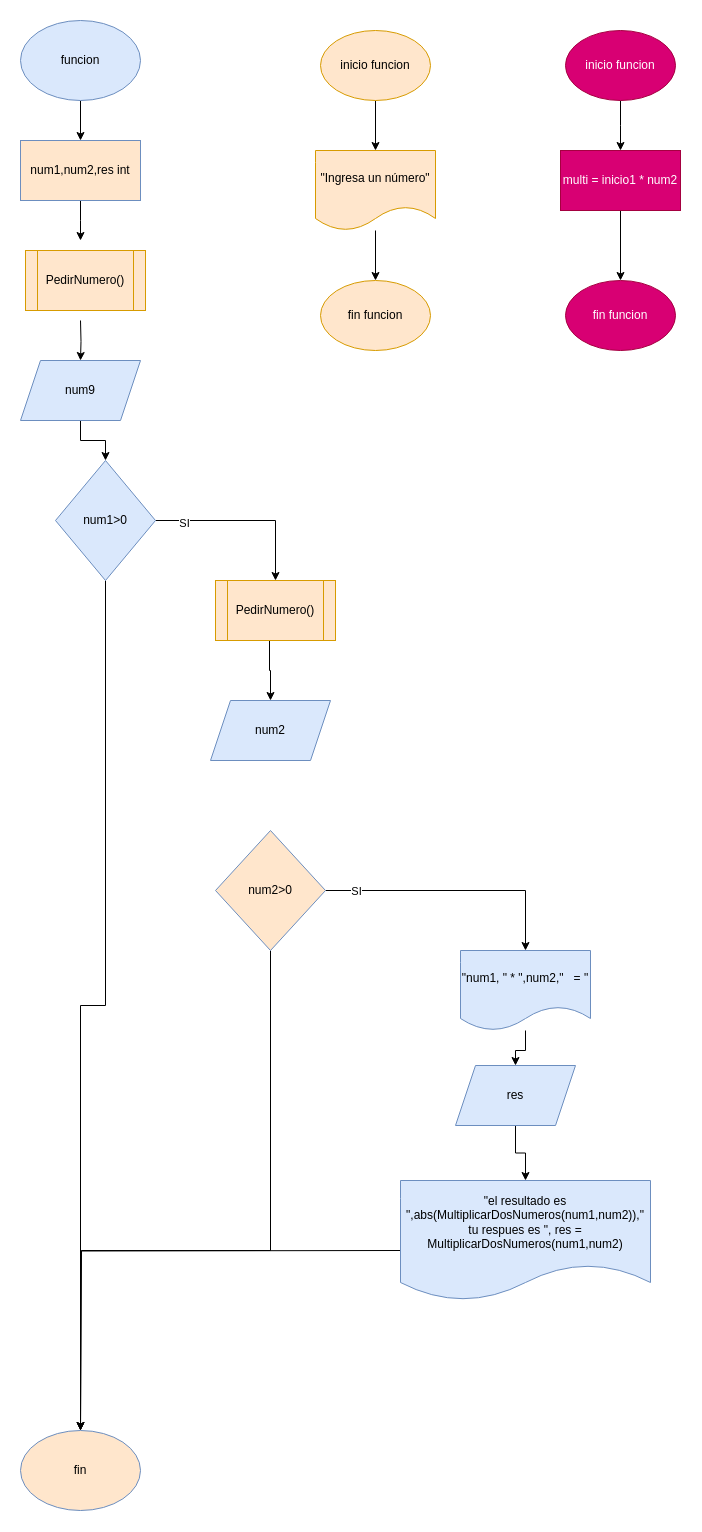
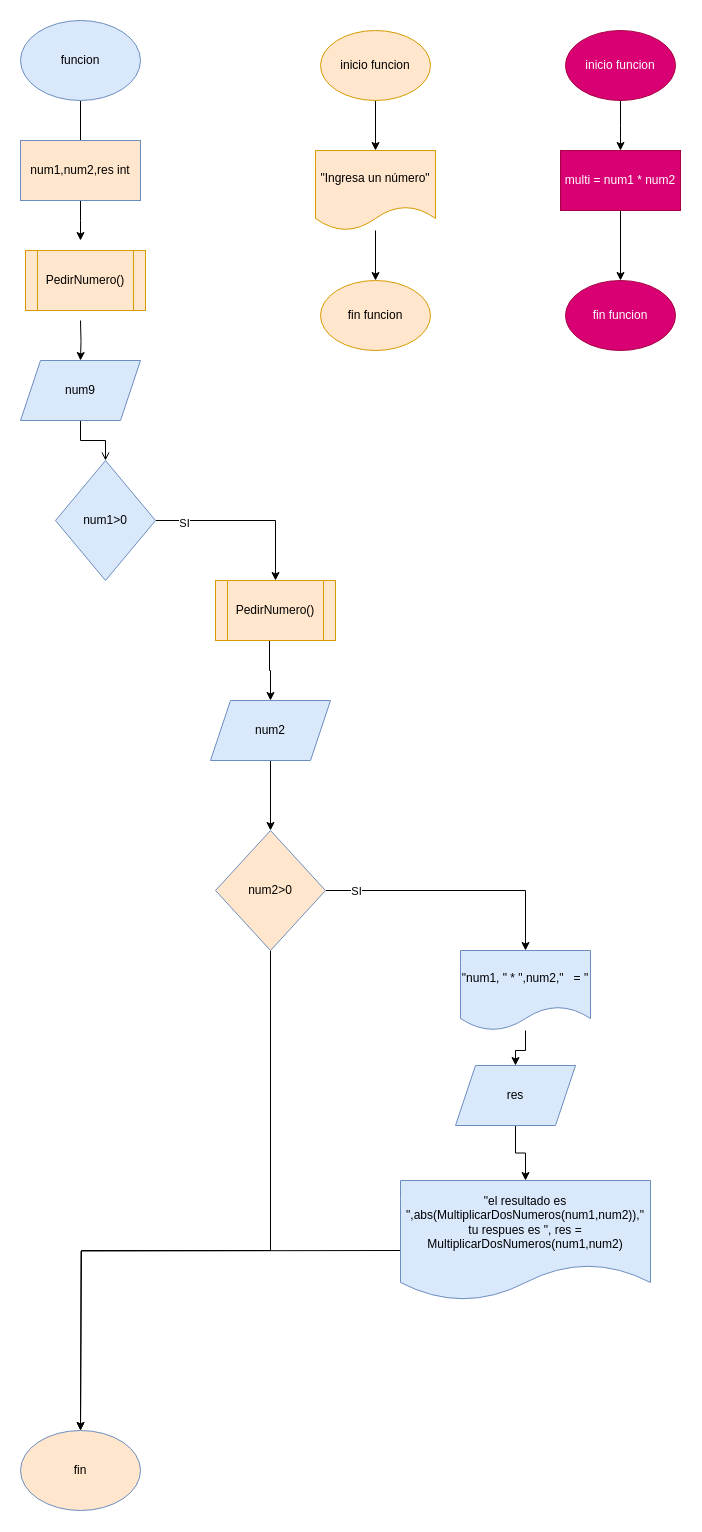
- <mxCell id="2" value="" style="edgeStyle=orthogonalEdgeStyle;rounded=0;orthogonalLoop=1;jettySize=auto;html=1;" edge="1" parent="1" source="3" target="5"><mxGeometry relative="1" as="geometry" /></mxCell>
+ <mxCell id="2" value="" style="edgeStyle=orthogonalEdgeStyle;rounded=0;orthogonalLoop=1;jettySize=auto;html=1;endArrow=none;" edge="1" parent="1" source="3" target="5"><mxGeometry relative="1" as="geometry" /></mxCell>
- <mxCell id="28" value="multi = inicio1 * num2" style="rounded=0;whiteSpace=wrap;html=1;fillColor=#d80073;fontColor=#ffffff;strokeColor=#A50040;" vertex="1" parent="1"><mxGeometry x="560" y="150" width="120" height="60" as="geometry" /></mxCell>
+ <mxCell id="28" value="multi = num1 * num2" style="rounded=0;whiteSpace=wrap;html=1;fillColor=#d80073;fontColor=#ffffff;strokeColor=#A50040;" vertex="1" parent="1"><mxGeometry x="560" y="150" width="120" height="60" as="geometry" /></mxCell>
- <mxCell id="7" value="" style="edgeStyle=orthogonalEdgeStyle;rounded=0;orthogonalLoop=1;jettySize=auto;html=1;" edge="1" parent="1" source="8" target="34"><mxGeometry relative="1" as="geometry" /></mxCell>
+ <mxCell id="7" value="" style="edgeStyle=orthogonalEdgeStyle;rounded=0;orthogonalLoop=1;jettySize=auto;html=1;endArrow=open;" edge="1" parent="1" source="8" target="34"><mxGeometry relative="1" as="geometry" /></mxCell>
+ <mxCell id="10" value="" style="edgeStyle=orthogonalEdgeStyle;rounded=0;orthogonalLoop=1;jettySize=auto;html=1;" edge="1" parent="1" source="11" target="38"><mxGeometry relative="1" as="geometry" /></mxCell>
- <mxCell id="33" style="edgeStyle=orthogonalEdgeStyle;rounded=0;orthogonalLoop=1;jettySize=auto;html=1;entryX=0.5;entryY=0;entryDx=0;entryDy=0;" edge="1" parent="1" source="34" target="18"><mxGeometry relative="1" as="geometry"><mxPoint x="90" y="1180" as="targetPoint" /></mxGeometry></mxCell>
